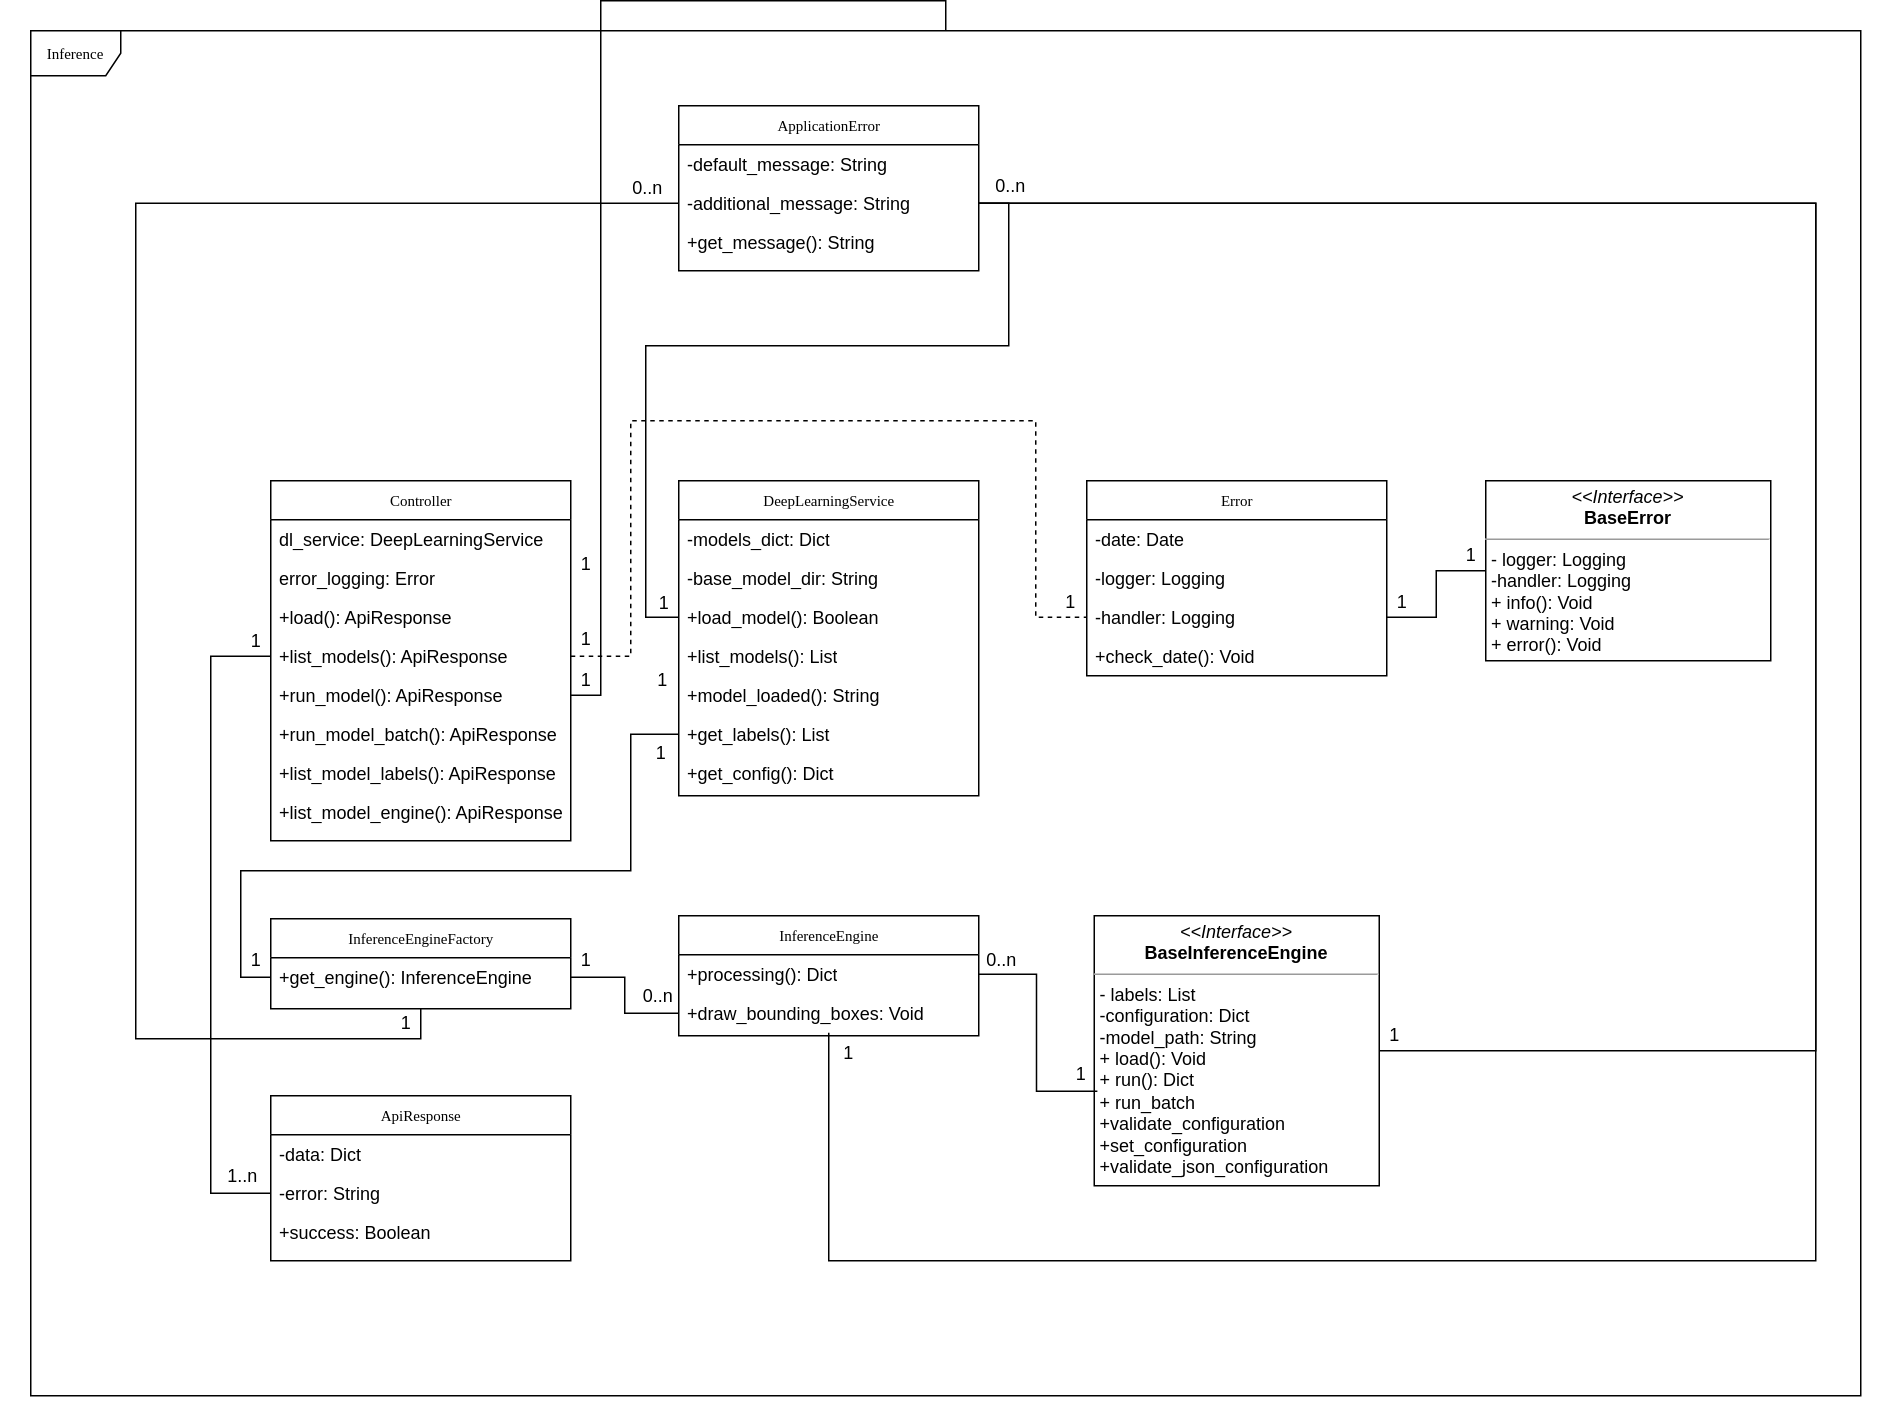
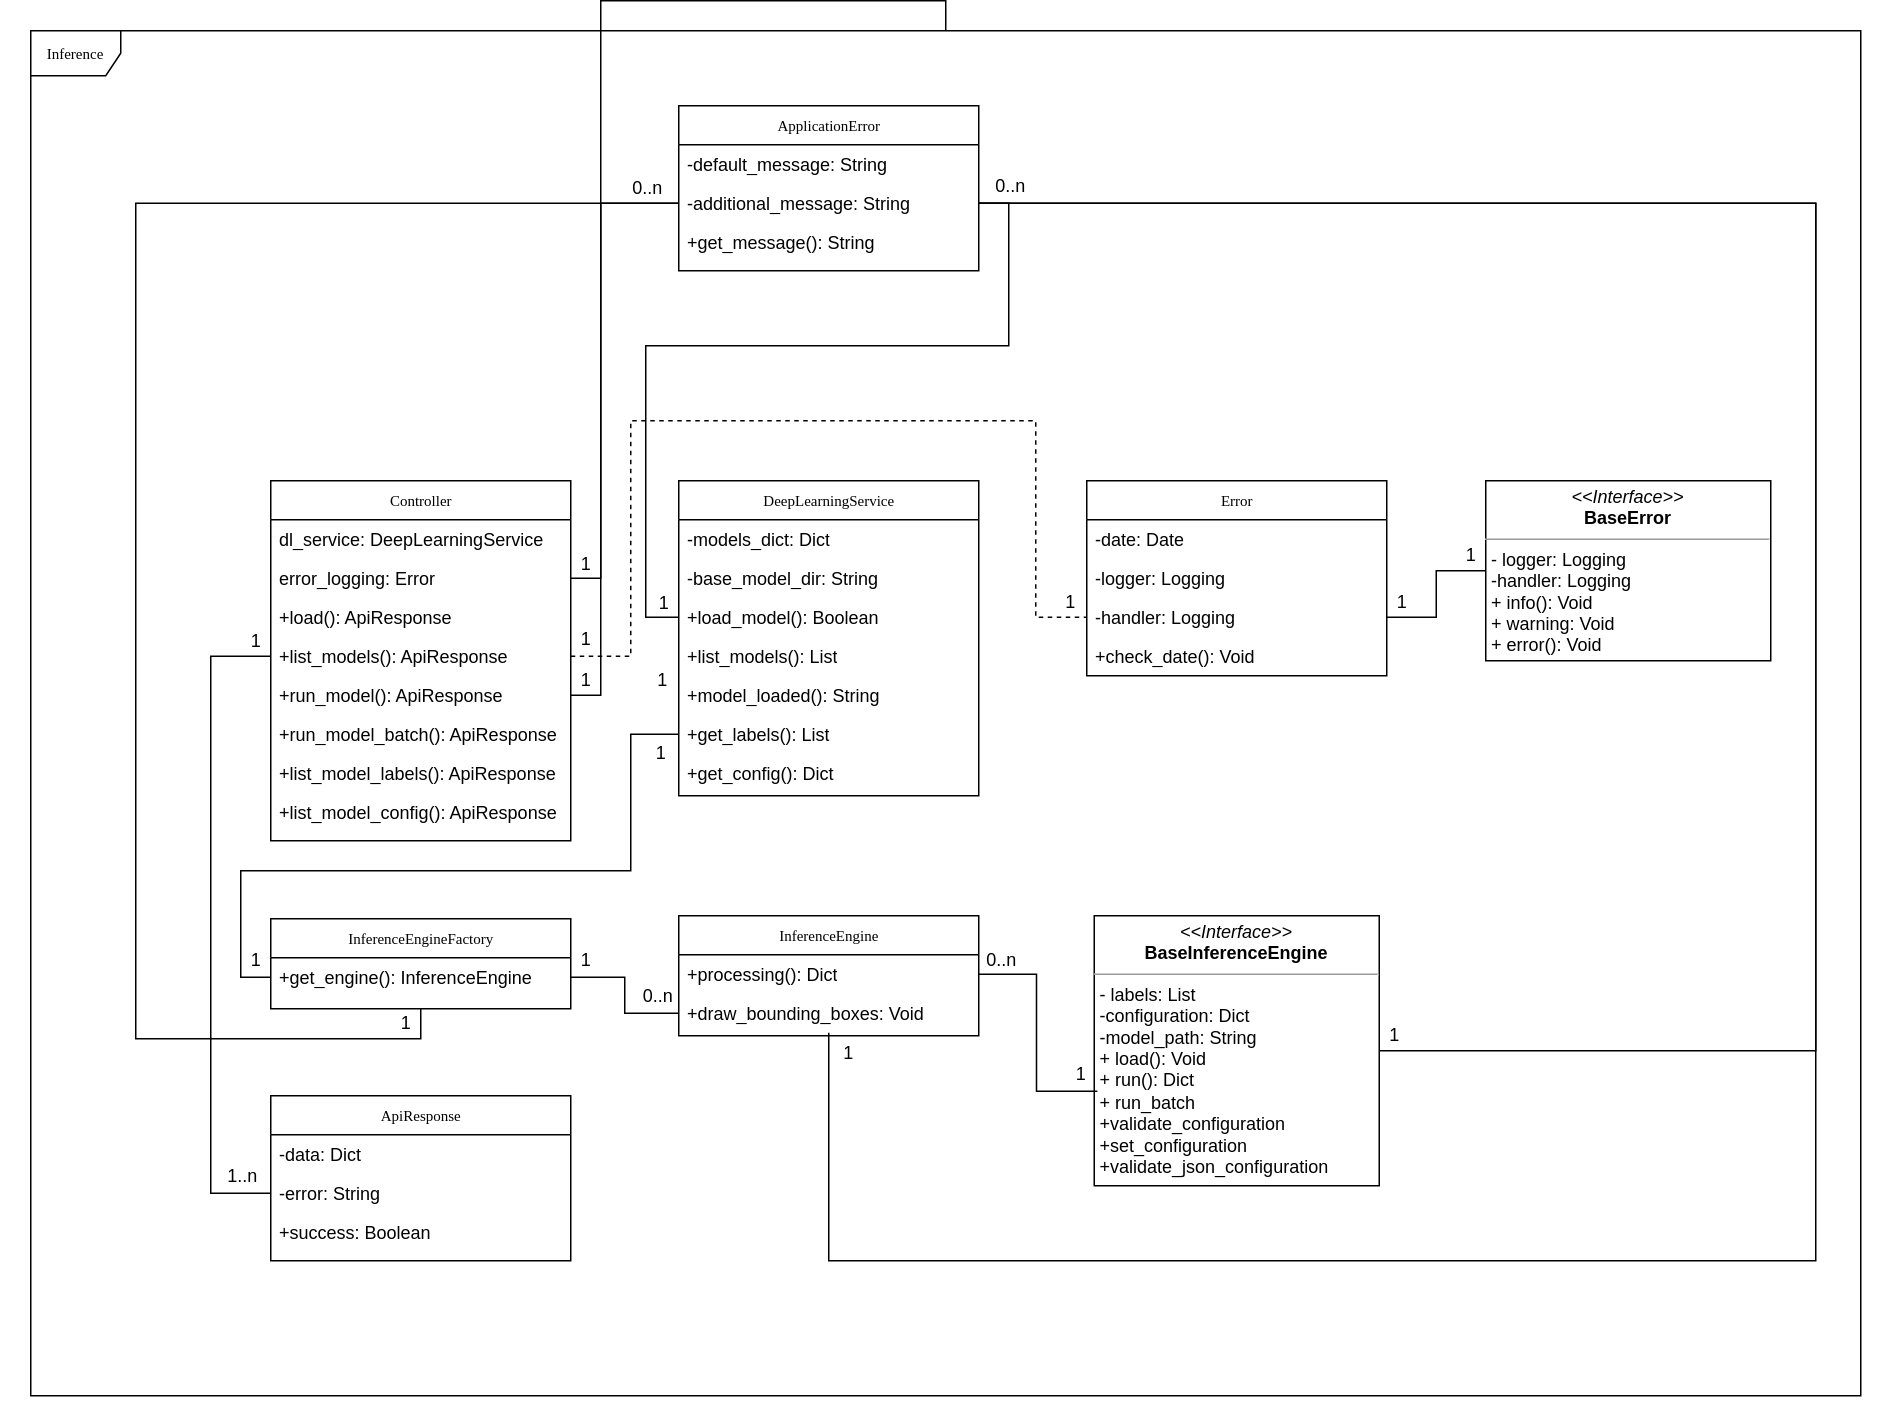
+ <mxCell id="49" style="edgeStyle=orthogonalEdgeStyle;rounded=0;orthogonalLoop=1;jettySize=auto;html=1;exitX=1;exitY=0.5;exitDx=0;exitDy=0;entryX=0;entryY=0.5;entryDx=0;entryDy=0;endArrow=none;endFill=0;" parent="1" source="5" target="40" edge="1"><mxGeometry relative="1" as="geometry"><Array as="points"><mxPoint x="400" y="385" /><mxPoint x="400" y="135" /></Array></mxGeometry></mxCell>
- <mxCell id="11" value="+list_model_engine(): ApiResponse" style="text;html=1;strokeColor=none;fillColor=none;align=left;verticalAlign=top;spacingLeft=4;spacingRight=4;whiteSpace=wrap;overflow=hidden;rotatable=0;points=[[0,0.5],[1,0.5]];portConstraint=eastwest;" parent="3" vertex="1"><mxGeometry y="208" width="200" height="26" as="geometry" /></mxCell>
+ <mxCell id="11" value="+list_model_config(): ApiResponse" style="text;html=1;strokeColor=none;fillColor=none;align=left;verticalAlign=top;spacingLeft=4;spacingRight=4;whiteSpace=wrap;overflow=hidden;rotatable=0;points=[[0,0.5],[1,0.5]];portConstraint=eastwest;" parent="3" vertex="1"><mxGeometry y="208" width="200" height="26" as="geometry" /></mxCell>
